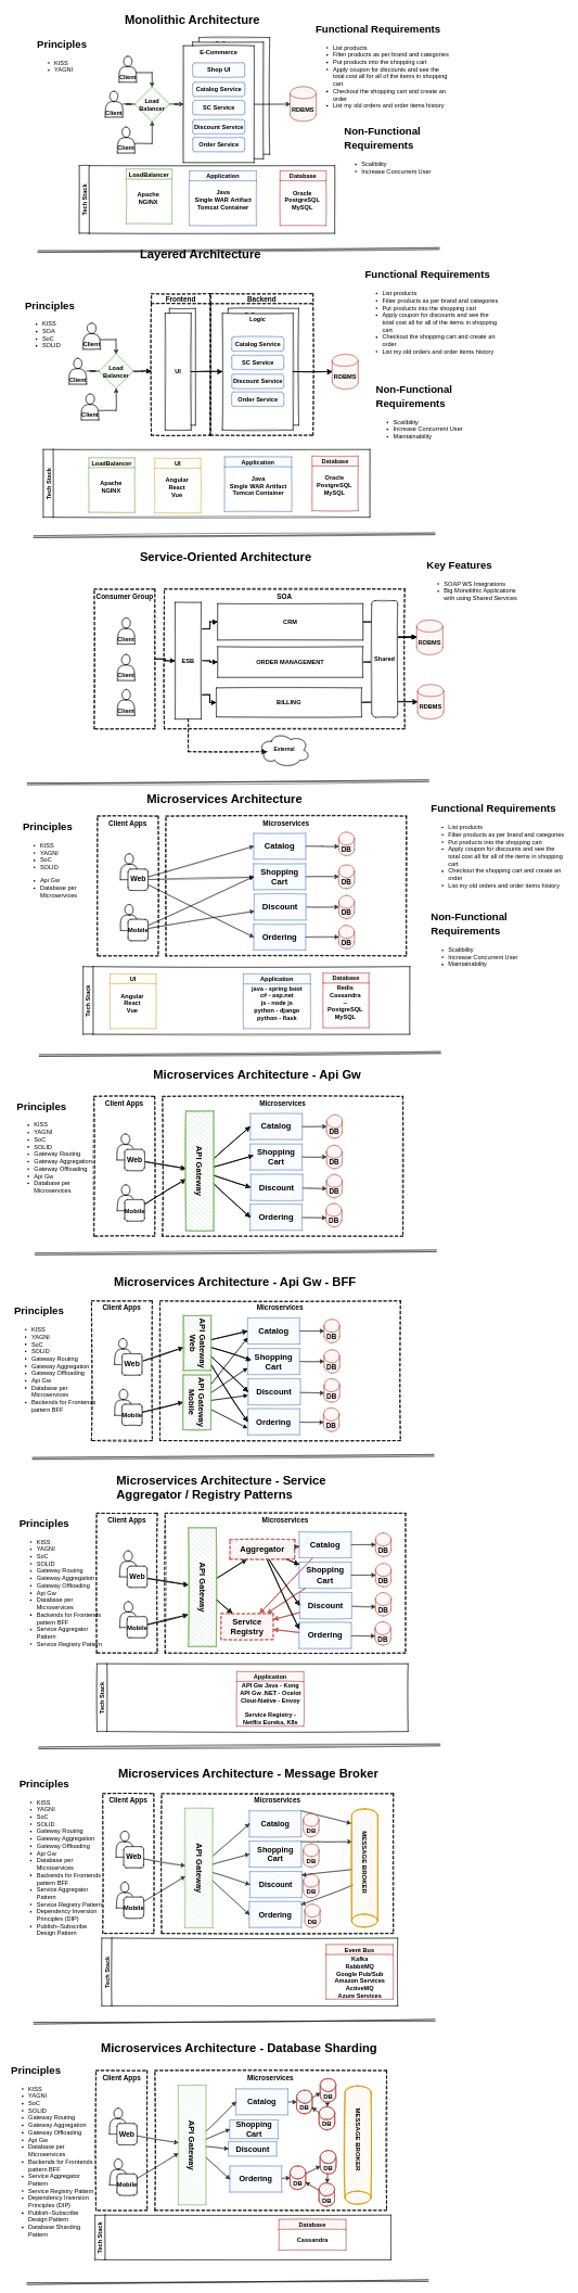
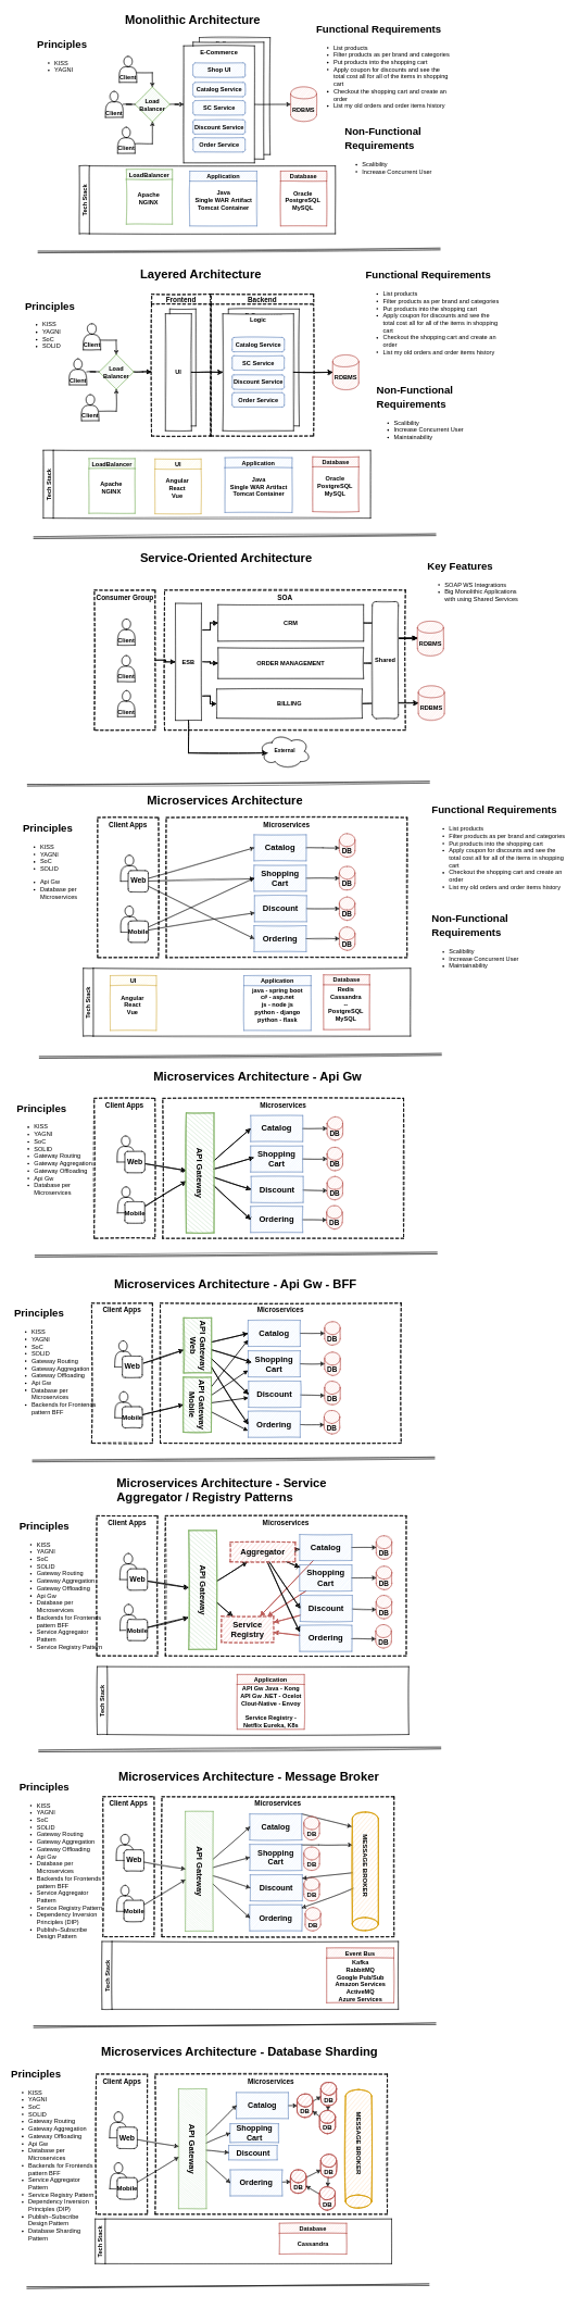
- <mxCell id="32" value="&lt;h1&gt;Layered Architecture&lt;/h1&gt;" style="text;html=1;strokeColor=none;fillColor=none;spacing=5;spacingTop=-20;whiteSpace=wrap;overflow=hidden;rounded=0;fontSize=14;sketch=1;" parent="1" vertex="1"><mxGeometry x="317" y="561" width="373" height="47" as="geometry" /></mxCell>
+ <mxCell id="32" value="&lt;h1&gt;Layered Architecture&lt;/h1&gt;" style="text;html=1;strokeColor=none;fillColor=none;spacing=5;spacingTop=-20;whiteSpace=wrap;overflow=hidden;rounded=0;fontSize=14;sketch=1;" parent="1" vertex="1"><mxGeometry x="317" y="606" width="373" height="47" as="geometry" /></mxCell>
- <mxCell id="33" value="&lt;h1&gt;&lt;font style=&quot;font-size: 24px&quot;&gt;Principles&lt;/font&gt;&lt;/h1&gt;&lt;p&gt;&lt;/p&gt;&lt;ul&gt;&lt;li&gt;KISS&lt;/li&gt;&lt;li&gt;SOA&lt;/li&gt;&lt;li&gt;SoC&lt;/li&gt;&lt;li&gt;SOLID&lt;/li&gt;&lt;/ul&gt;&lt;p&gt;&lt;/p&gt;" style="text;html=1;strokeColor=none;fillColor=none;spacing=5;spacingTop=-20;whiteSpace=wrap;overflow=hidden;rounded=0;fontSize=14;fontStyle=0;sketch=1;" parent="1" vertex="1"><mxGeometry x="52" y="676.5" width="162" height="148" as="geometry" /></mxCell>
+ <mxCell id="33" value="&lt;h1&gt;&lt;font style=&quot;font-size: 24px&quot;&gt;Principles&lt;/font&gt;&lt;/h1&gt;&lt;p&gt;&lt;/p&gt;&lt;ul&gt;&lt;li&gt;KISS&lt;/li&gt;&lt;li&gt;YAGNI&lt;/li&gt;&lt;li&gt;SoC&lt;/li&gt;&lt;li&gt;SOLID&lt;/li&gt;&lt;/ul&gt;&lt;p&gt;&lt;/p&gt;" style="text;html=1;strokeColor=none;fillColor=none;spacing=5;spacingTop=-20;whiteSpace=wrap;overflow=hidden;rounded=0;fontSize=14;fontStyle=0;sketch=1;" parent="1" vertex="1"><mxGeometry x="52" y="676.5" width="162" height="148" as="geometry" /></mxCell>
- <mxCell id="76" style="edgeStyle=orthogonalEdgeStyle;rounded=0;orthogonalLoop=1;jettySize=auto;html=1;entryX=0.16;entryY=0.55;entryDx=0;entryDy=0;entryPerimeter=0;fontSize=12;strokeWidth=2;sketch=1;dashed=1;" parent="1" source="77" target="88" edge="1"><mxGeometry relative="1" as="geometry"><Array as="points"><mxPoint x="433" y="1731" /></Array></mxGeometry></mxCell>
+ <mxCell id="76" style="edgeStyle=orthogonalEdgeStyle;rounded=0;orthogonalLoop=1;jettySize=auto;html=1;entryX=0.16;entryY=0.55;entryDx=0;entryDy=0;entryPerimeter=0;fontSize=12;strokeWidth=2;sketch=1;" parent="1" source="77" target="88" edge="1"><mxGeometry relative="1" as="geometry"><Array as="points"><mxPoint x="433" y="1731" /></Array></mxGeometry></mxCell>
